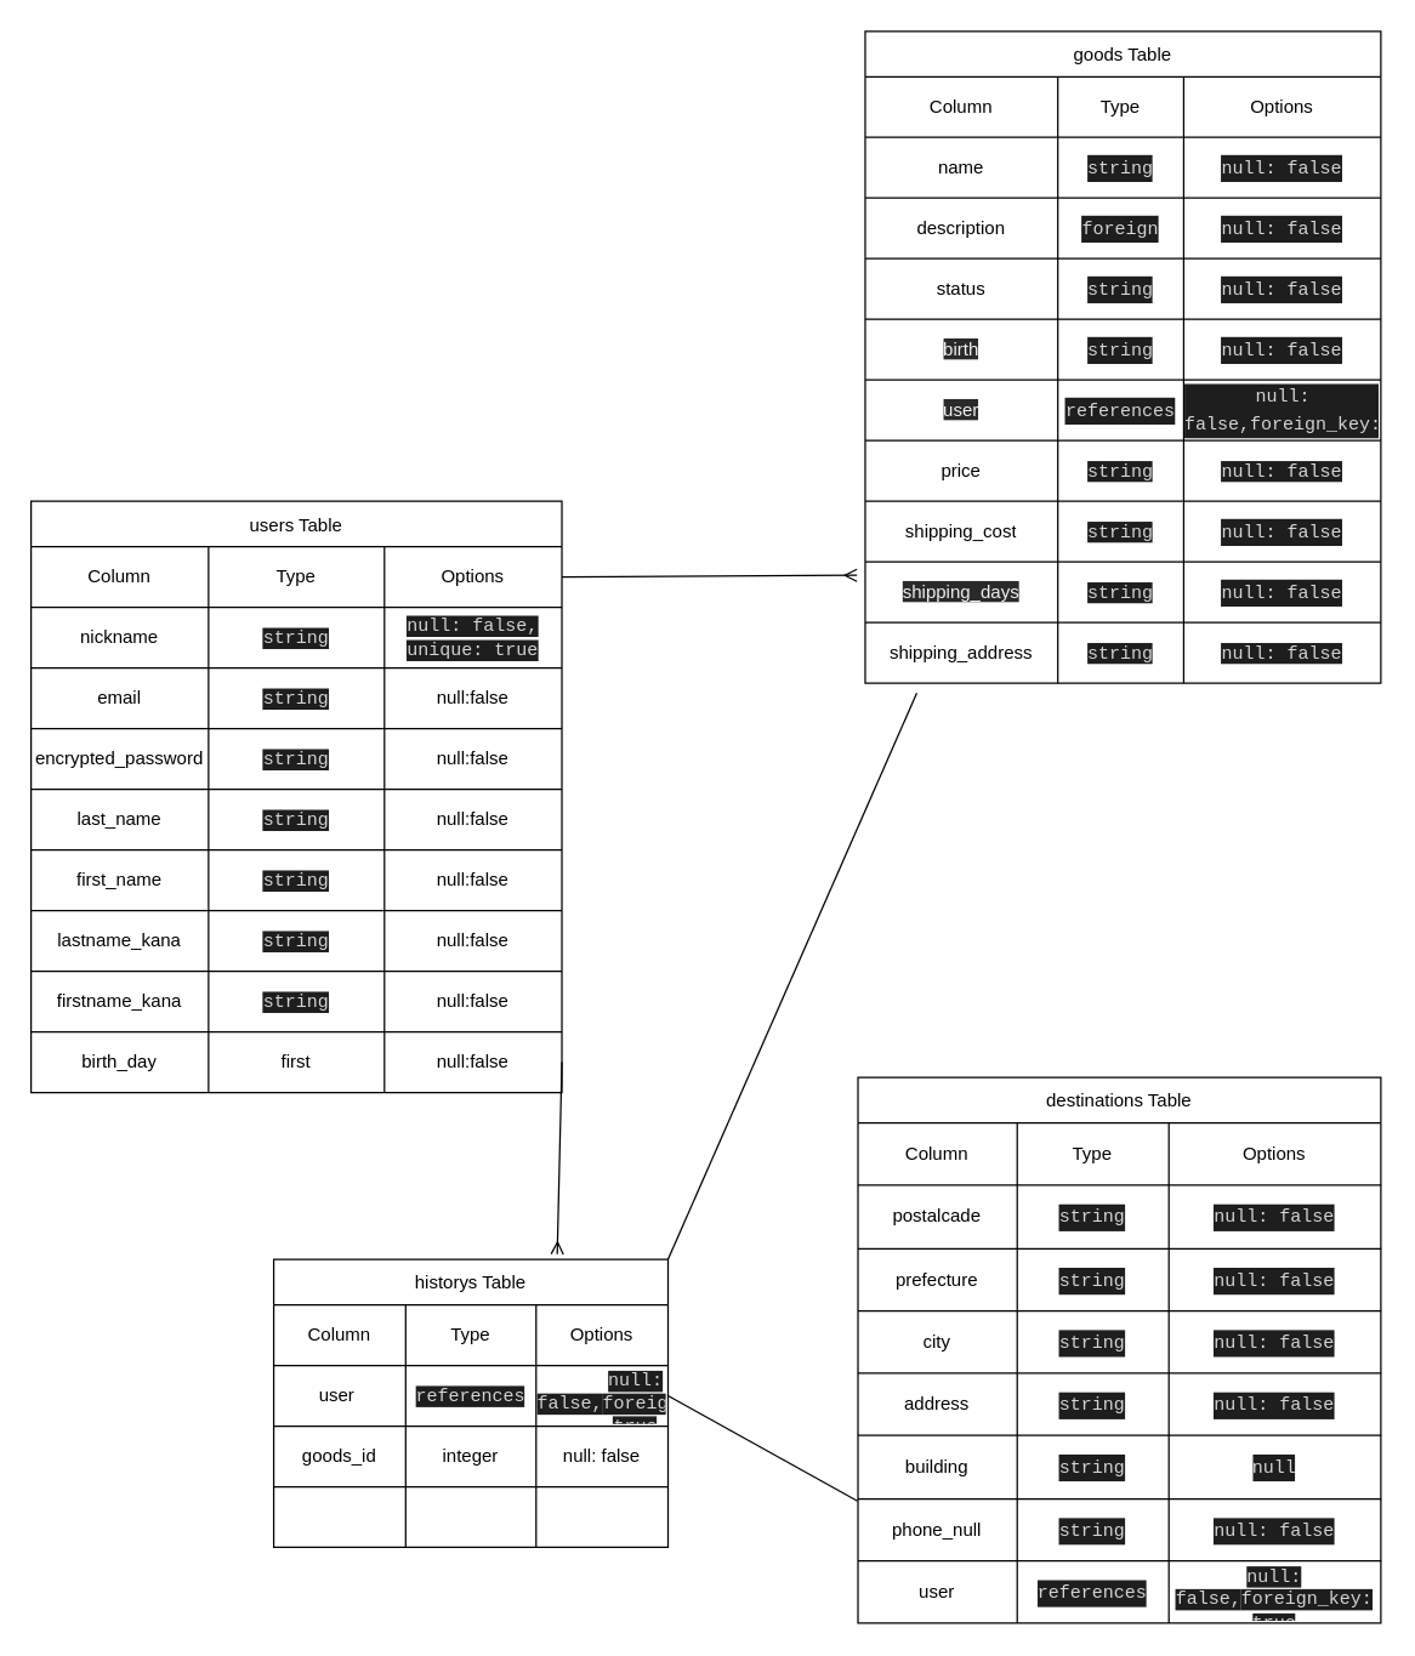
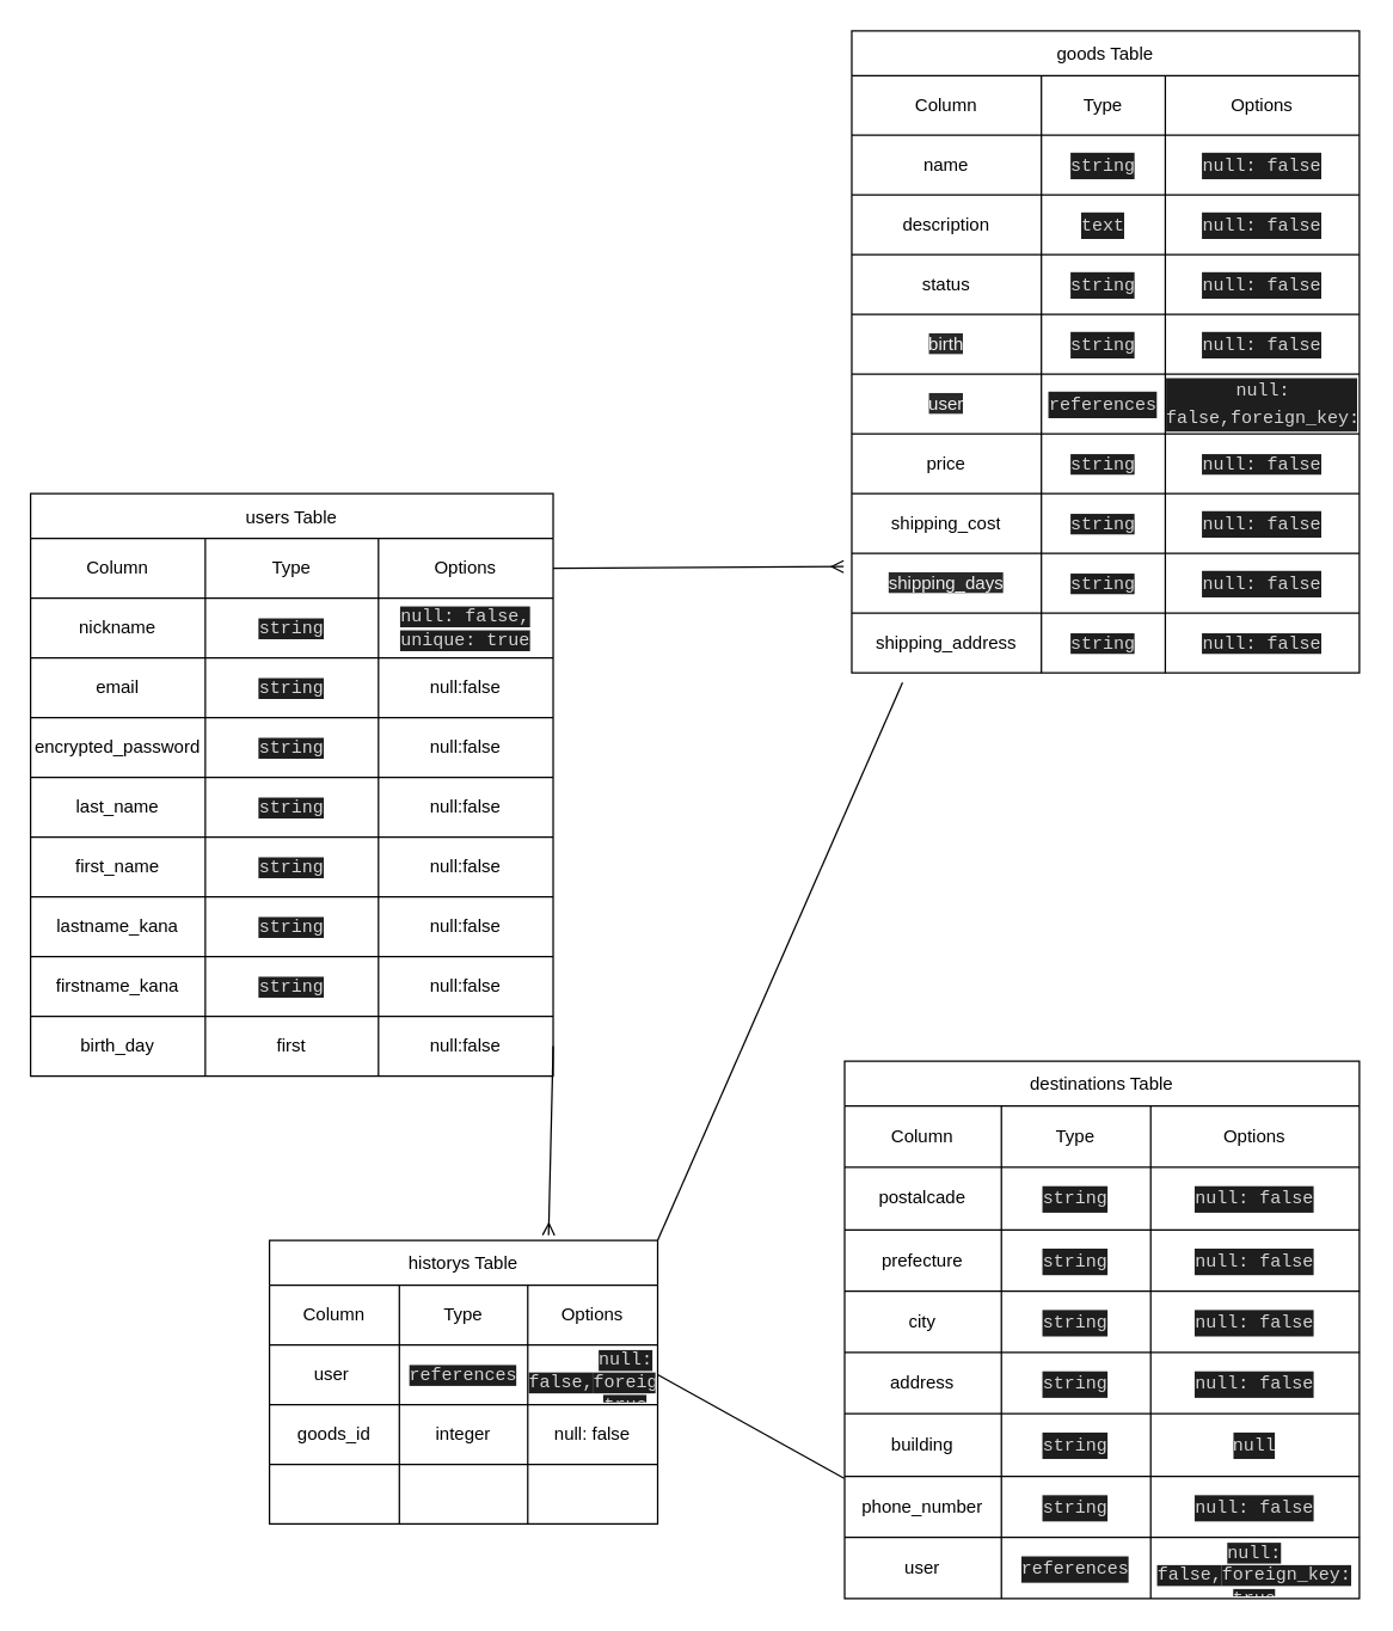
- <mxCell id="13" value="&lt;div style=&quot;color: rgb(212 , 212 , 212) ; background-color: rgb(30 , 30 , 30) ; font-family: &amp;#34;menlo&amp;#34; , &amp;#34;monaco&amp;#34; , &amp;#34;courier new&amp;#34; , monospace ; line-height: 18px&quot;&gt;foreign&lt;/div&gt;" style="shape=partialRectangle;html=1;whiteSpace=wrap;connectable=0;overflow=hidden;fillColor=none;top=0;left=0;bottom=0;right=0;pointerEvents=1;" vertex="1" parent="11"><mxGeometry x="127" width="83" height="40" as="geometry"><mxRectangle width="83" height="40" as="alternateBounds" /></mxGeometry></mxCell>
+ <mxCell id="13" value="&lt;div style=&quot;color: rgb(212 , 212 , 212) ; background-color: rgb(30 , 30 , 30) ; font-family: &amp;#34;menlo&amp;#34; , &amp;#34;monaco&amp;#34; , &amp;#34;courier new&amp;#34; , monospace ; line-height: 18px&quot;&gt;text&lt;/div&gt;" style="shape=partialRectangle;html=1;whiteSpace=wrap;connectable=0;overflow=hidden;fillColor=none;top=0;left=0;bottom=0;right=0;pointerEvents=1;" vertex="1" parent="11"><mxGeometry x="127" width="83" height="40" as="geometry"><mxRectangle width="83" height="40" as="alternateBounds" /></mxGeometry></mxCell>
- <mxCell id="69" value="phone_null" style="shape=partialRectangle;html=1;whiteSpace=wrap;connectable=0;overflow=hidden;fillColor=none;top=0;left=0;bottom=0;right=0;pointerEvents=1;" vertex="1" parent="68"><mxGeometry width="105" height="41" as="geometry"><mxRectangle width="105" height="41" as="alternateBounds" /></mxGeometry></mxCell>
+ <mxCell id="69" value="phone_number" style="shape=partialRectangle;html=1;whiteSpace=wrap;connectable=0;overflow=hidden;fillColor=none;top=0;left=0;bottom=0;right=0;pointerEvents=1;" vertex="1" parent="68"><mxGeometry width="105" height="41" as="geometry"><mxRectangle width="105" height="41" as="alternateBounds" /></mxGeometry></mxCell>
